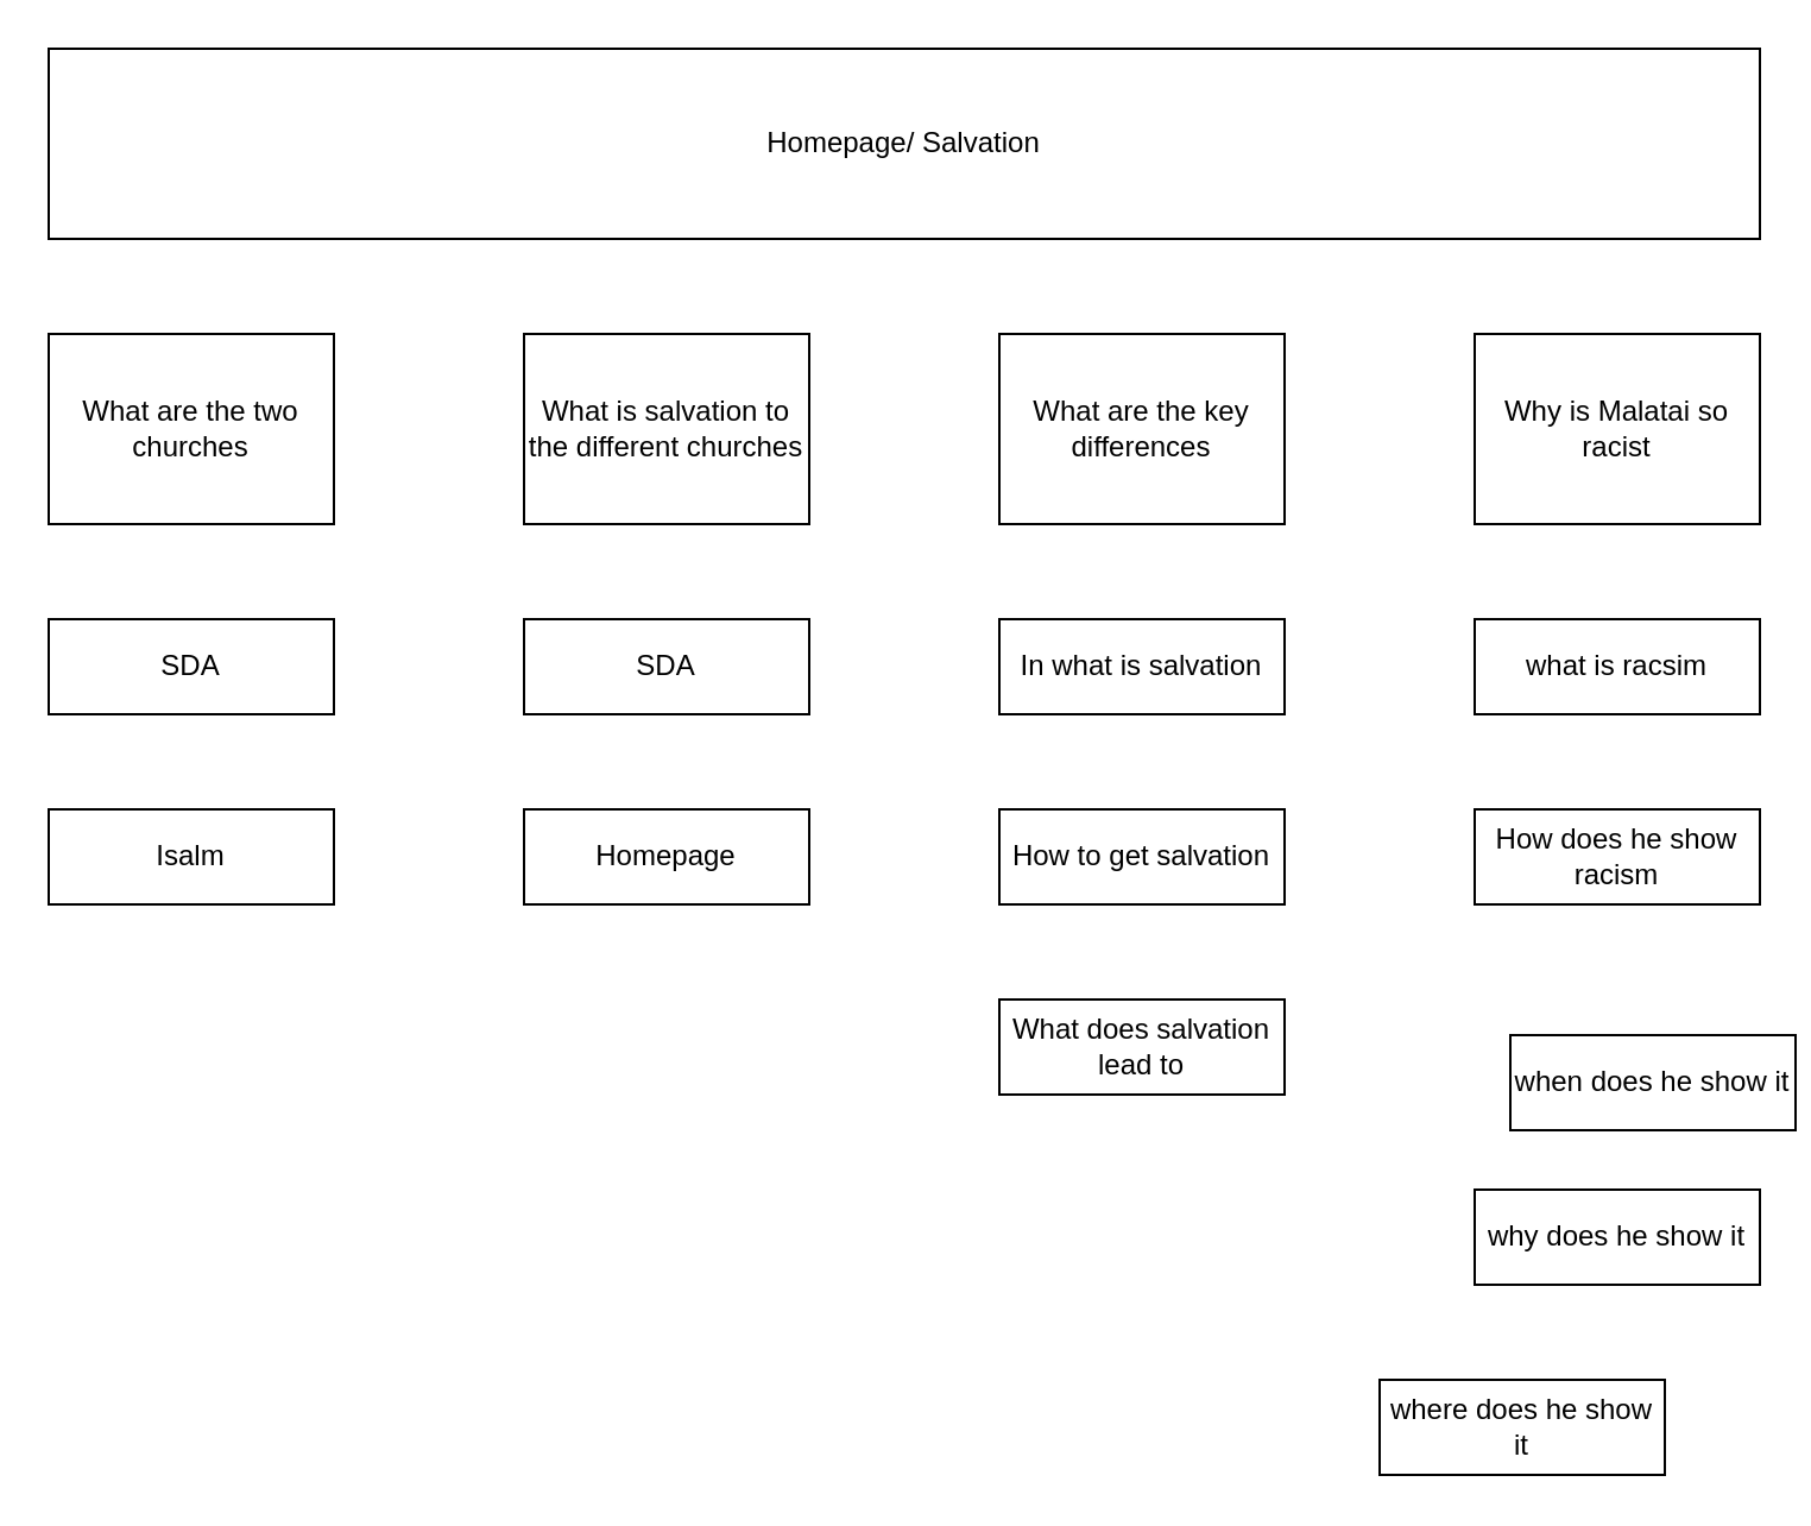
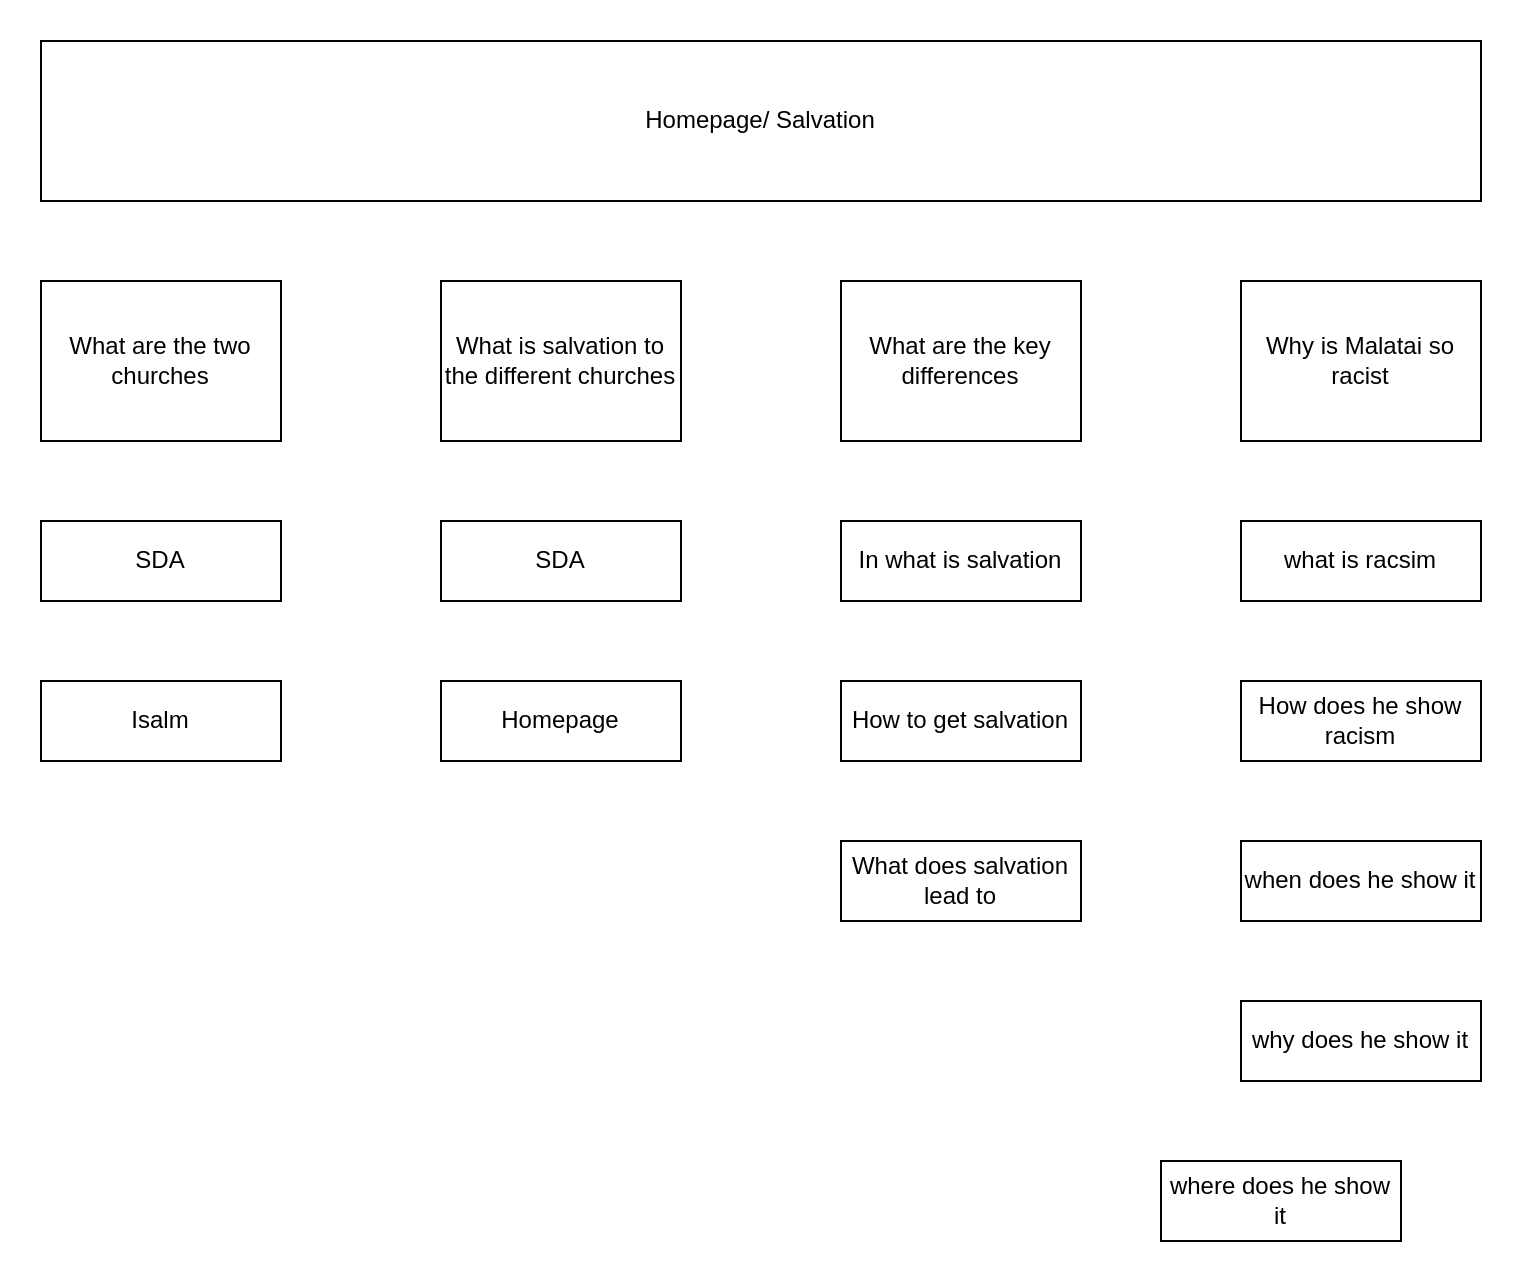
- <mxCell id="15" value="when does he show it" style="rounded=0;whiteSpace=wrap;html=1;" vertex="1" parent="1"><mxGeometry x="635" y="435" width="120" height="40" as="geometry" /></mxCell>
+ <mxCell id="15" value="when does he show it" style="rounded=0;whiteSpace=wrap;html=1;" vertex="1" parent="1"><mxGeometry x="620" y="420" width="120" height="40" as="geometry" /></mxCell>
